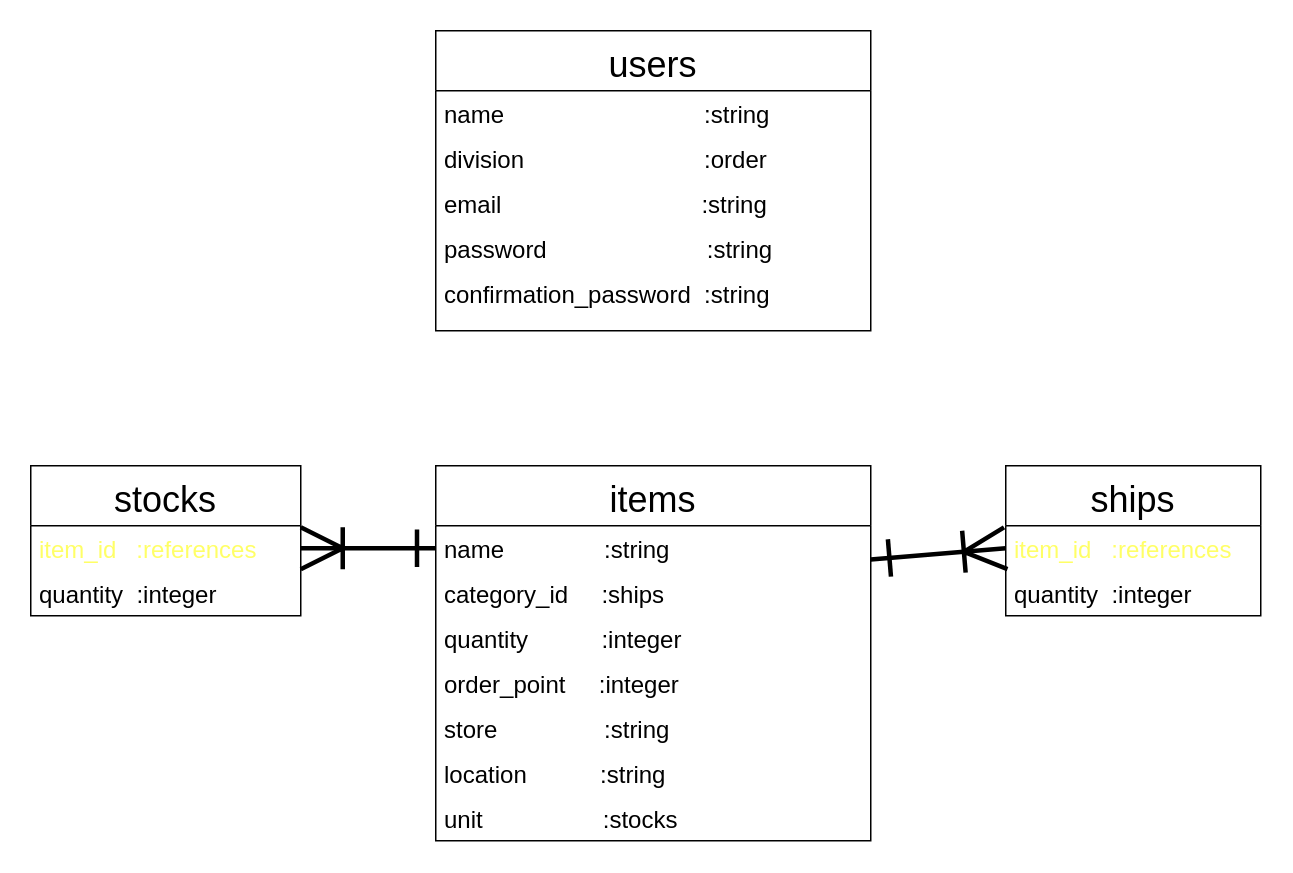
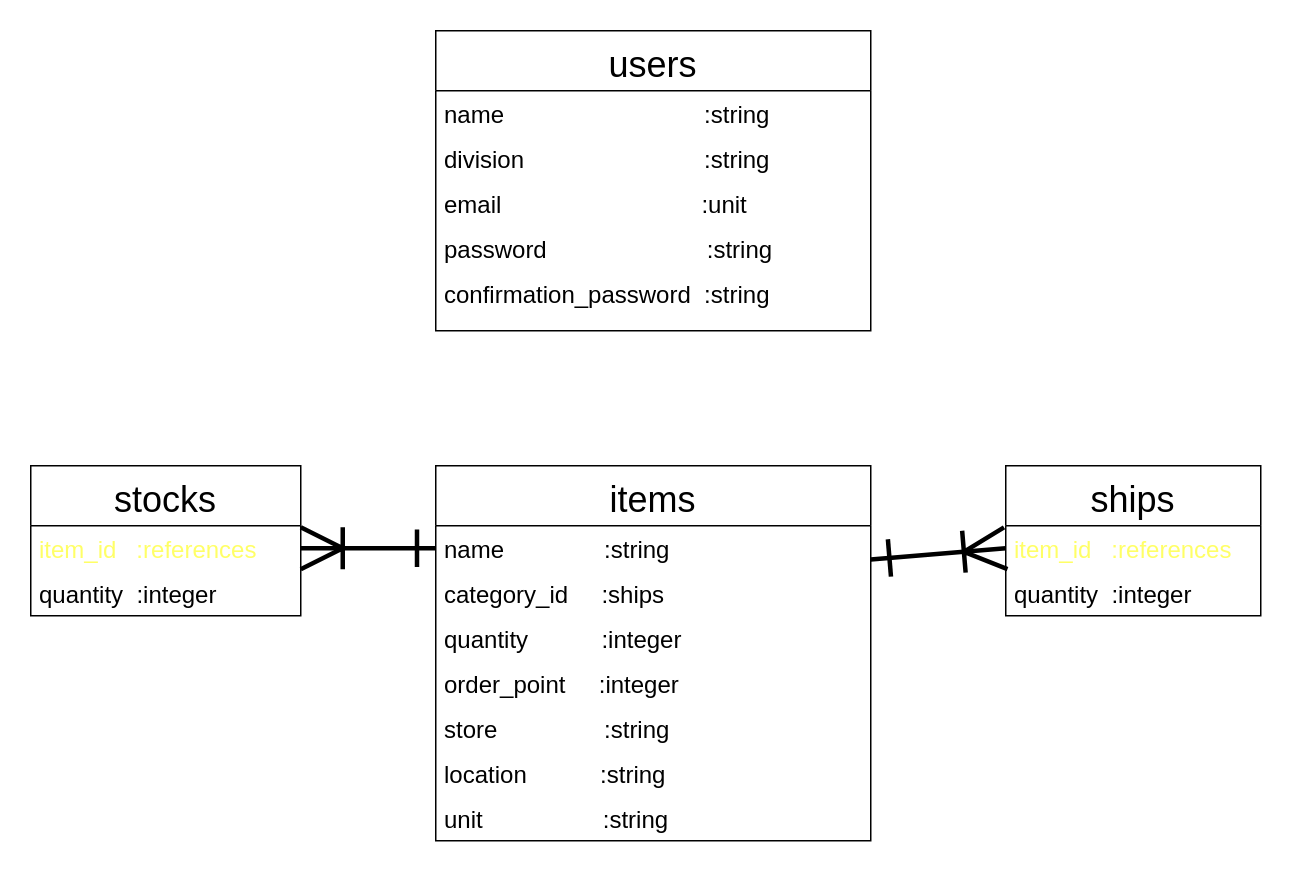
- <mxCell id="12" value="division                           :order" style="text;strokeColor=none;fillColor=none;spacingLeft=4;spacingRight=4;overflow=hidden;rotatable=0;points=[[0,0.5],[1,0.5]];portConstraint=eastwest;fontSize=16;" parent="10" vertex="1"><mxGeometry y="70" width="290" height="30" as="geometry" /></mxCell>
+ <mxCell id="12" value="division                           :string" style="text;strokeColor=none;fillColor=none;spacingLeft=4;spacingRight=4;overflow=hidden;rotatable=0;points=[[0,0.5],[1,0.5]];portConstraint=eastwest;fontSize=16;" parent="10" vertex="1"><mxGeometry y="70" width="290" height="30" as="geometry" /></mxCell>
- <mxCell id="13" value="email                              :string" style="text;strokeColor=none;fillColor=none;spacingLeft=4;spacingRight=4;overflow=hidden;rotatable=0;points=[[0,0.5],[1,0.5]];portConstraint=eastwest;fontSize=16;" parent="10" vertex="1"><mxGeometry y="100" width="290" height="30" as="geometry" /></mxCell>
+ <mxCell id="13" value="email                              :unit" style="text;strokeColor=none;fillColor=none;spacingLeft=4;spacingRight=4;overflow=hidden;rotatable=0;points=[[0,0.5],[1,0.5]];portConstraint=eastwest;fontSize=16;" parent="10" vertex="1"><mxGeometry y="100" width="290" height="30" as="geometry" /></mxCell>
- <mxCell id="9" value="unit                  :stocks" style="text;strokeColor=none;fillColor=none;spacingLeft=4;spacingRight=4;overflow=hidden;rotatable=0;points=[[0,0.5],[1,0.5]];portConstraint=eastwest;fontSize=16;" vertex="1" parent="2"><mxGeometry y="220" width="290" height="30" as="geometry" /></mxCell>
+ <mxCell id="9" value="unit                  :string" style="text;strokeColor=none;fillColor=none;spacingLeft=4;spacingRight=4;overflow=hidden;rotatable=0;points=[[0,0.5],[1,0.5]];portConstraint=eastwest;fontSize=16;" vertex="1" parent="2"><mxGeometry y="220" width="290" height="30" as="geometry" /></mxCell>
